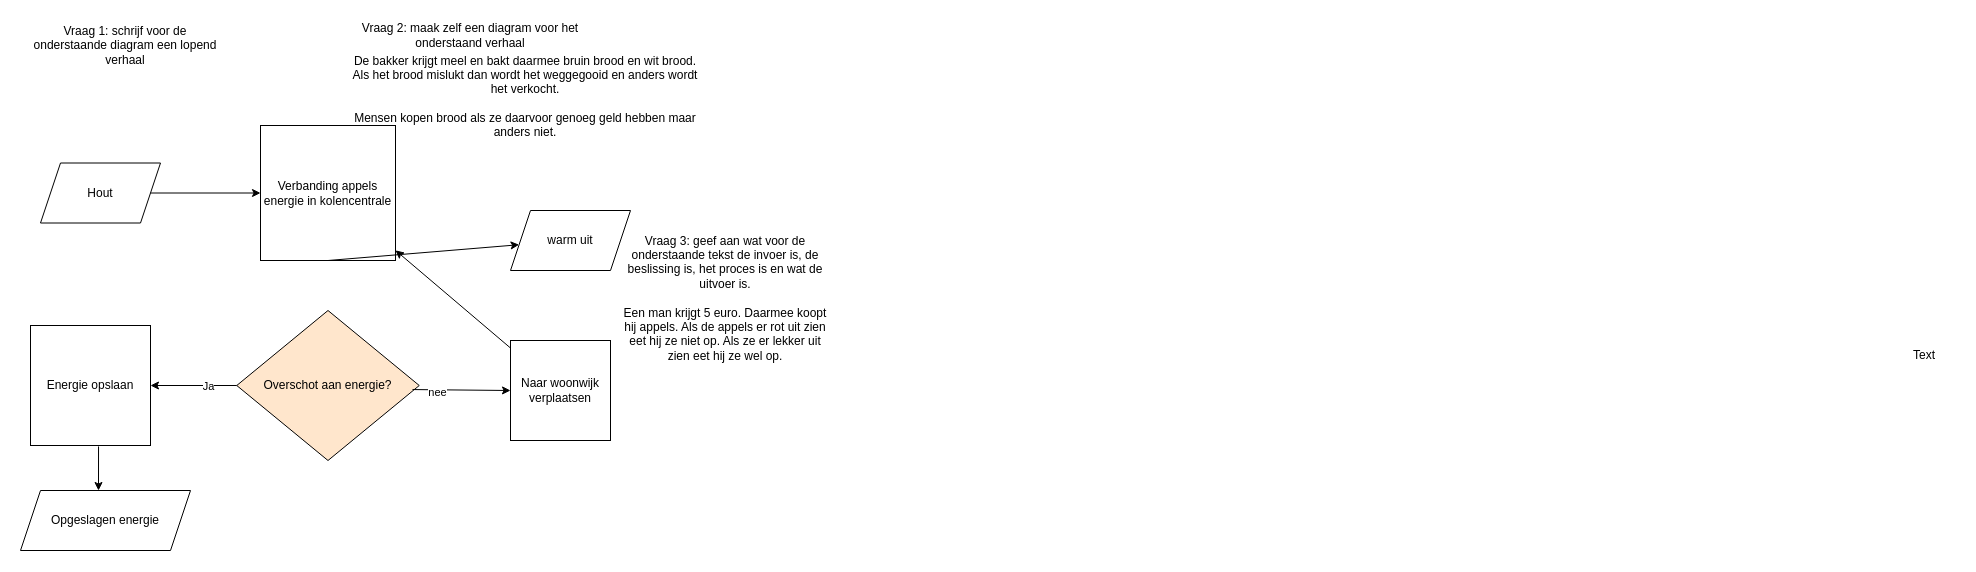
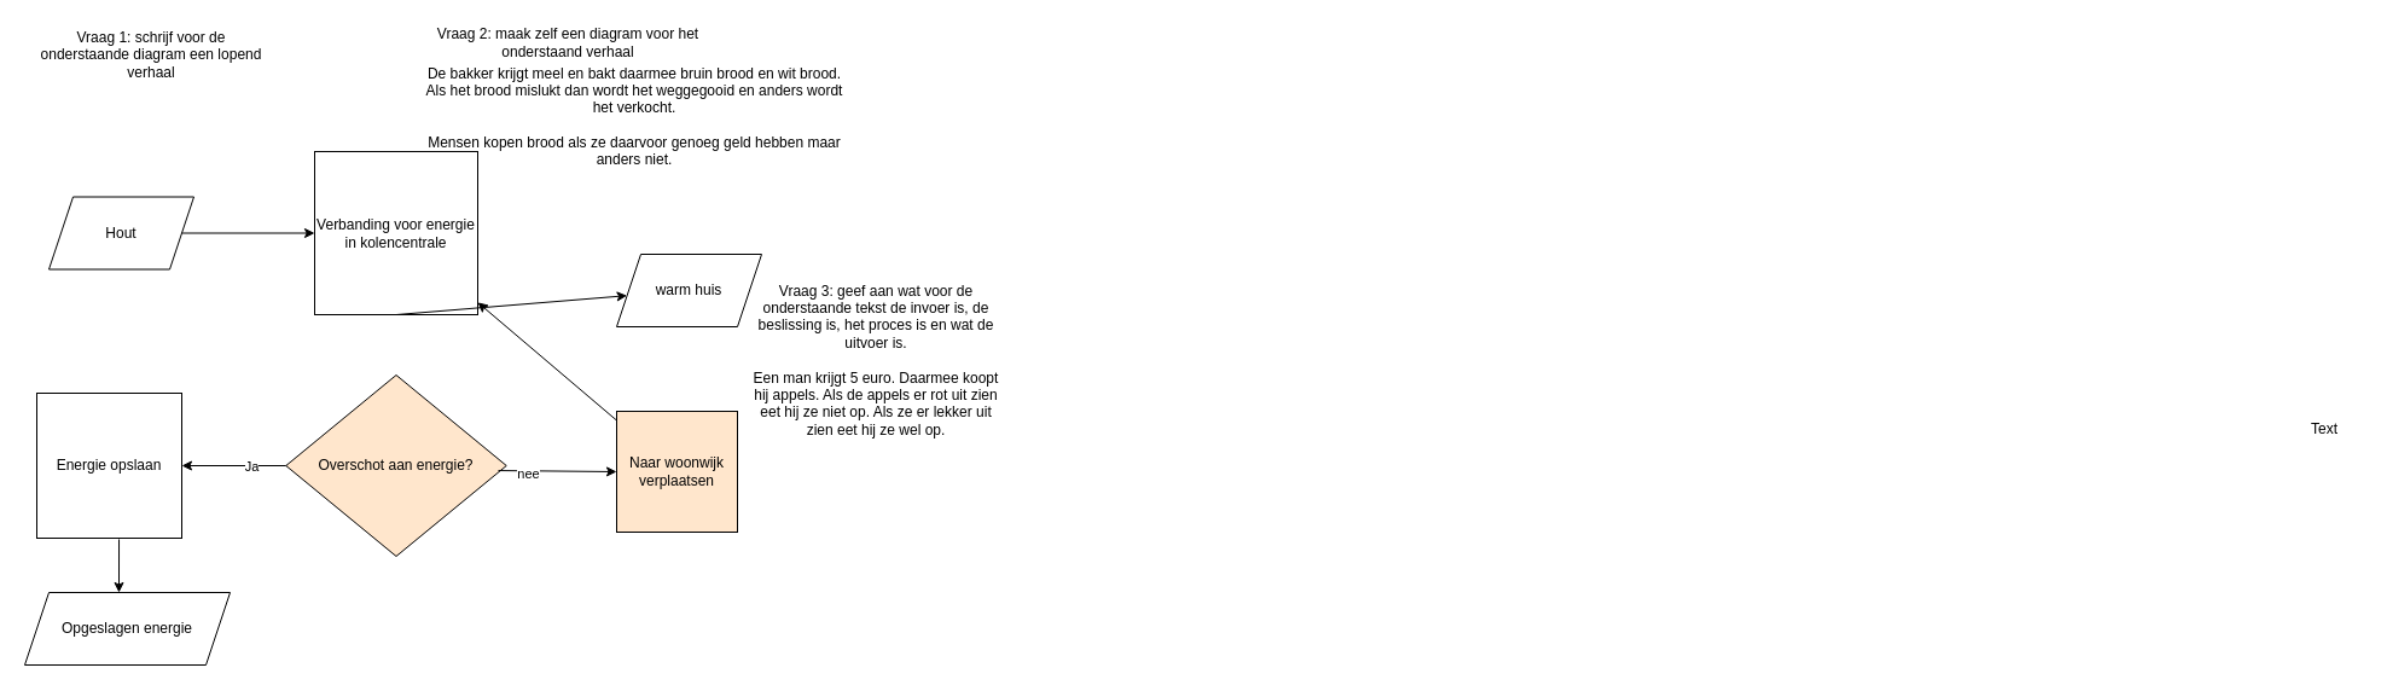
- <mxCell id="3" value="Verbanding appels energie in kolencentrale" style="whiteSpace=wrap;html=1;aspect=fixed;" parent="1" vertex="1"><mxGeometry x="260" y="125" width="135" height="135" as="geometry" /></mxCell>
+ <mxCell id="3" value="Verbanding voor energie in kolencentrale" style="whiteSpace=wrap;html=1;aspect=fixed;" parent="1" vertex="1"><mxGeometry x="260" y="125" width="135" height="135" as="geometry" /></mxCell>
- <mxCell id="15" value="warm uit" style="shape=parallelogram;perimeter=parallelogramPerimeter;whiteSpace=wrap;html=1;fixedSize=1;" vertex="1" parent="1"><mxGeometry x="510" y="210" width="120" height="60" as="geometry" /></mxCell>
+ <mxCell id="15" value="warm huis" style="shape=parallelogram;perimeter=parallelogramPerimeter;whiteSpace=wrap;html=1;fixedSize=1;" vertex="1" parent="1"><mxGeometry x="510" y="210" width="120" height="60" as="geometry" /></mxCell>
- <mxCell id="12" value="Naar woonwijk verplaatsen" style="whiteSpace=wrap;html=1;aspect=fixed;" vertex="1" parent="1"><mxGeometry x="510" y="340" width="100" height="100" as="geometry" /></mxCell>
+ <mxCell id="12" value="Naar woonwijk verplaatsen" style="whiteSpace=wrap;html=1;aspect=fixed;fillColor=#ffe6cc;" vertex="1" parent="1"><mxGeometry x="510" y="340" width="100" height="100" as="geometry" /></mxCell>
